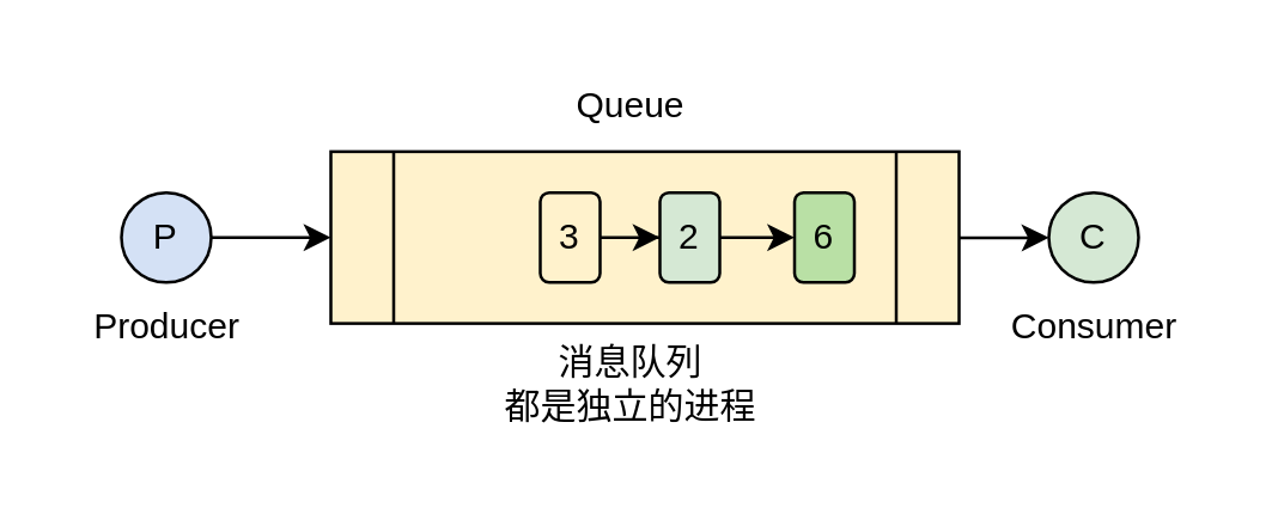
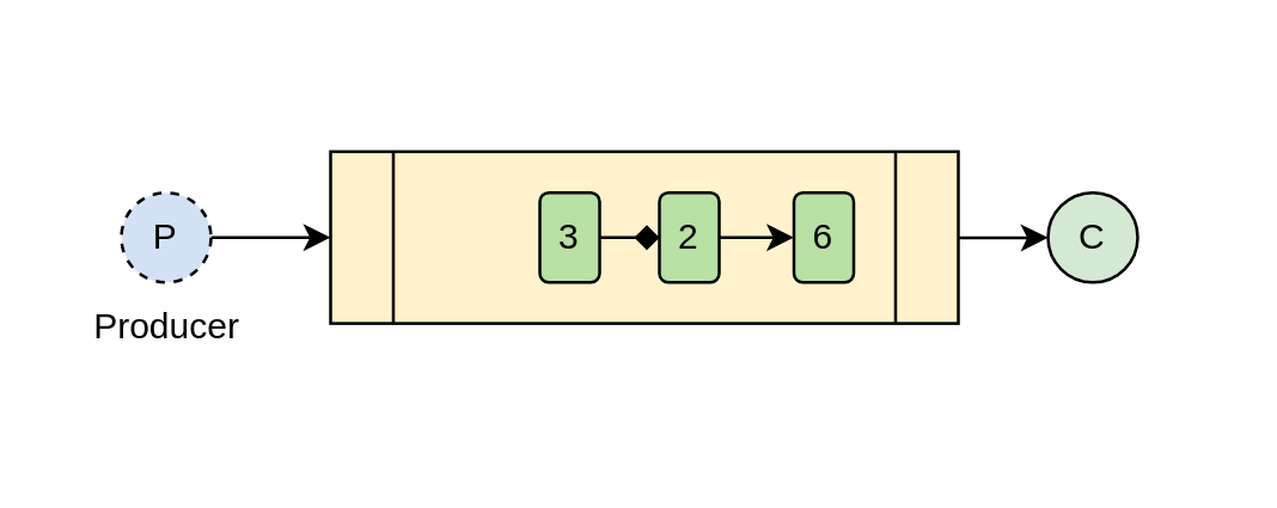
- <mxCell id="13" value="Queue" style="text;html=1;align=center;verticalAlign=middle;resizable=0;points=[];autosize=1;strokeColor=none;fillColor=none;" vertex="1" parent="1"><mxGeometry x="180" y="20.25" width="60" height="30" as="geometry" /></mxCell>
- <mxCell id="3" value="P" style="ellipse;whiteSpace=wrap;html=1;aspect=fixed;fillColor=#D4E1F5;" vertex="1" parent="1"><mxGeometry x="40" y="64" width="30" height="30" as="geometry" /></mxCell>
+ <mxCell id="3" value="P" style="ellipse;whiteSpace=wrap;html=1;aspect=fixed;fillColor=#D4E1F5;dashed=1;" vertex="1" parent="1"><mxGeometry x="40" y="64" width="30" height="30" as="geometry" /></mxCell>
- <mxCell id="9" value="3" style="rounded=1;whiteSpace=wrap;html=1;fillColor=#fff2cc;" vertex="1" parent="1"><mxGeometry x="180" y="64" width="20" height="30" as="geometry" /></mxCell>
+ <mxCell id="9" value="3" style="rounded=1;whiteSpace=wrap;html=1;fillColor=#B9E0A5;" vertex="1" parent="1"><mxGeometry x="180" y="64" width="20" height="30" as="geometry" /></mxCell>
- <mxCell id="8" style="edgeStyle=orthogonalEdgeStyle;rounded=0;orthogonalLoop=1;jettySize=auto;html=1;" edge="1" parent="1" source="9" target="11"><mxGeometry relative="1" as="geometry" /></mxCell>
+ <mxCell id="8" style="edgeStyle=orthogonalEdgeStyle;rounded=0;orthogonalLoop=1;jettySize=auto;html=1;endArrow=diamond;" edge="1" parent="1" source="9" target="11"><mxGeometry relative="1" as="geometry" /></mxCell>
- <mxCell id="11" value="2" style="rounded=1;whiteSpace=wrap;html=1;fillColor=#d5e8d4;" vertex="1" parent="1"><mxGeometry x="220" y="64" width="20" height="30" as="geometry" /></mxCell>
+ <mxCell id="11" value="2" style="rounded=1;whiteSpace=wrap;html=1;fillColor=#B9E0A5;" vertex="1" parent="1"><mxGeometry x="220" y="64" width="20" height="30" as="geometry" /></mxCell>
- <mxCell id="15" value="Consumer" style="text;html=1;align=center;verticalAlign=middle;resizable=0;points=[];autosize=1;strokeColor=none;fillColor=none;" vertex="1" parent="1"><mxGeometry x="325" y="94" width="80" height="30" as="geometry" /></mxCell>
- <mxCell id="7" value="消息队列&lt;br&gt;都是独立的进程" style="text;html=1;align=center;verticalAlign=middle;resizable=0;points=[];autosize=1;strokeColor=none;fillColor=none;" vertex="1" parent="1"><mxGeometry x="155" y="107.75" width="110" height="40" as="geometry" /></mxCell>
